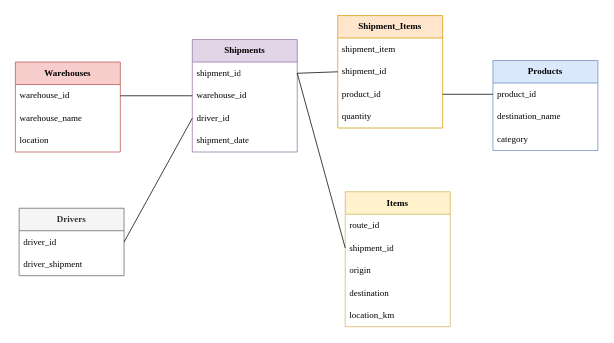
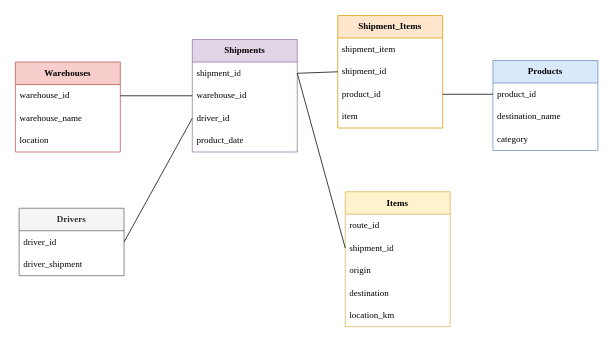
- <mxCell id="23" value="&lt;font face=&quot;Comic Sans MS&quot;&gt;quantity&lt;/font&gt;" style="text;strokeColor=none;fillColor=none;align=left;verticalAlign=middle;spacingLeft=4;spacingRight=4;overflow=hidden;points=[[0,0.5],[1,0.5]];portConstraint=eastwest;rotatable=0;whiteSpace=wrap;html=1;" vertex="1" parent="19"><mxGeometry y="120" width="140" height="30" as="geometry" /></mxCell>
+ <mxCell id="23" value="&lt;font face=&quot;Comic Sans MS&quot;&gt;item&lt;/font&gt;" style="text;strokeColor=none;fillColor=none;align=left;verticalAlign=middle;spacingLeft=4;spacingRight=4;overflow=hidden;points=[[0,0.5],[1,0.5]];portConstraint=eastwest;rotatable=0;whiteSpace=wrap;html=1;" vertex="1" parent="19"><mxGeometry y="120" width="140" height="30" as="geometry" /></mxCell>
- <mxCell id="18" value="&lt;font face=&quot;Comic Sans MS&quot;&gt;shipment_date&lt;/font&gt;" style="text;strokeColor=none;fillColor=none;align=left;verticalAlign=middle;spacingLeft=4;spacingRight=4;overflow=hidden;points=[[0,0.5],[1,0.5]];portConstraint=eastwest;rotatable=0;whiteSpace=wrap;html=1;" vertex="1" parent="14"><mxGeometry y="120" width="140" height="30" as="geometry" /></mxCell>
+ <mxCell id="18" value="&lt;font face=&quot;Comic Sans MS&quot;&gt;product_date&lt;/font&gt;" style="text;strokeColor=none;fillColor=none;align=left;verticalAlign=middle;spacingLeft=4;spacingRight=4;overflow=hidden;points=[[0,0.5],[1,0.5]];portConstraint=eastwest;rotatable=0;whiteSpace=wrap;html=1;" vertex="1" parent="14"><mxGeometry y="120" width="140" height="30" as="geometry" /></mxCell>
